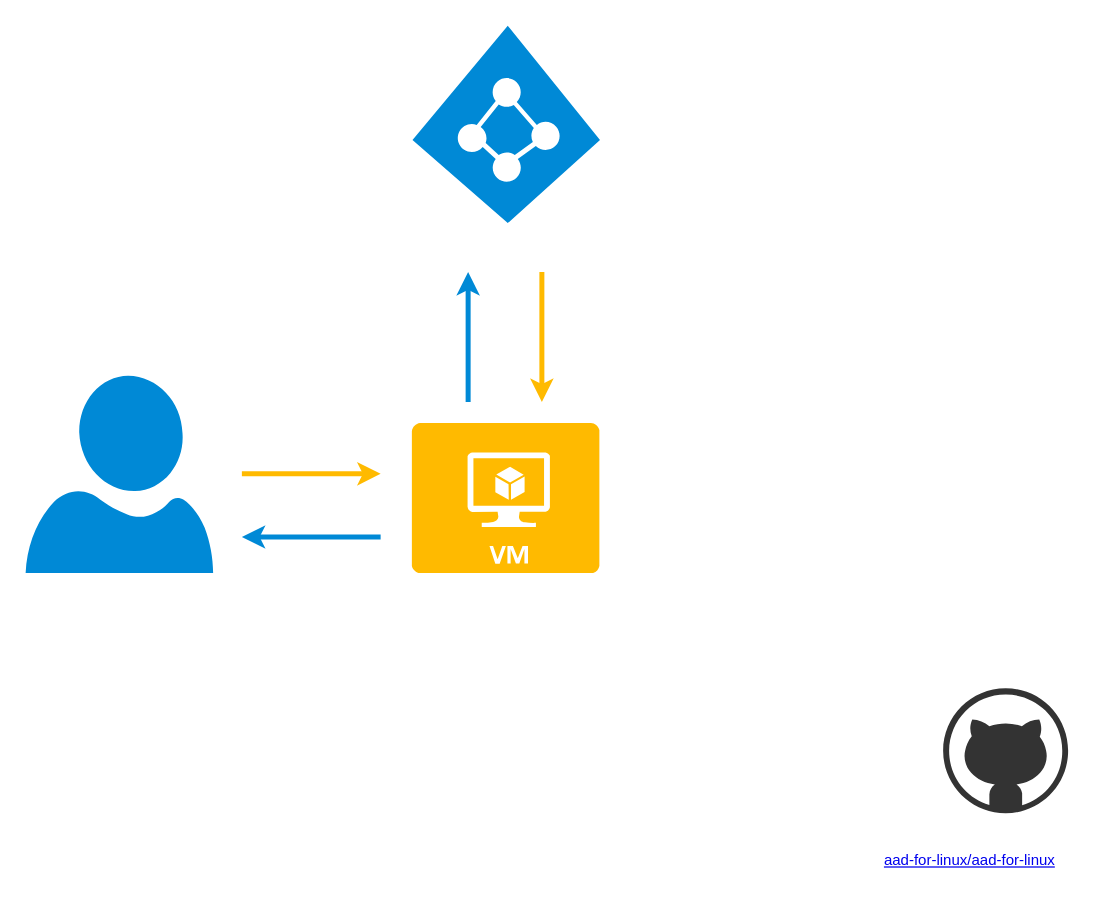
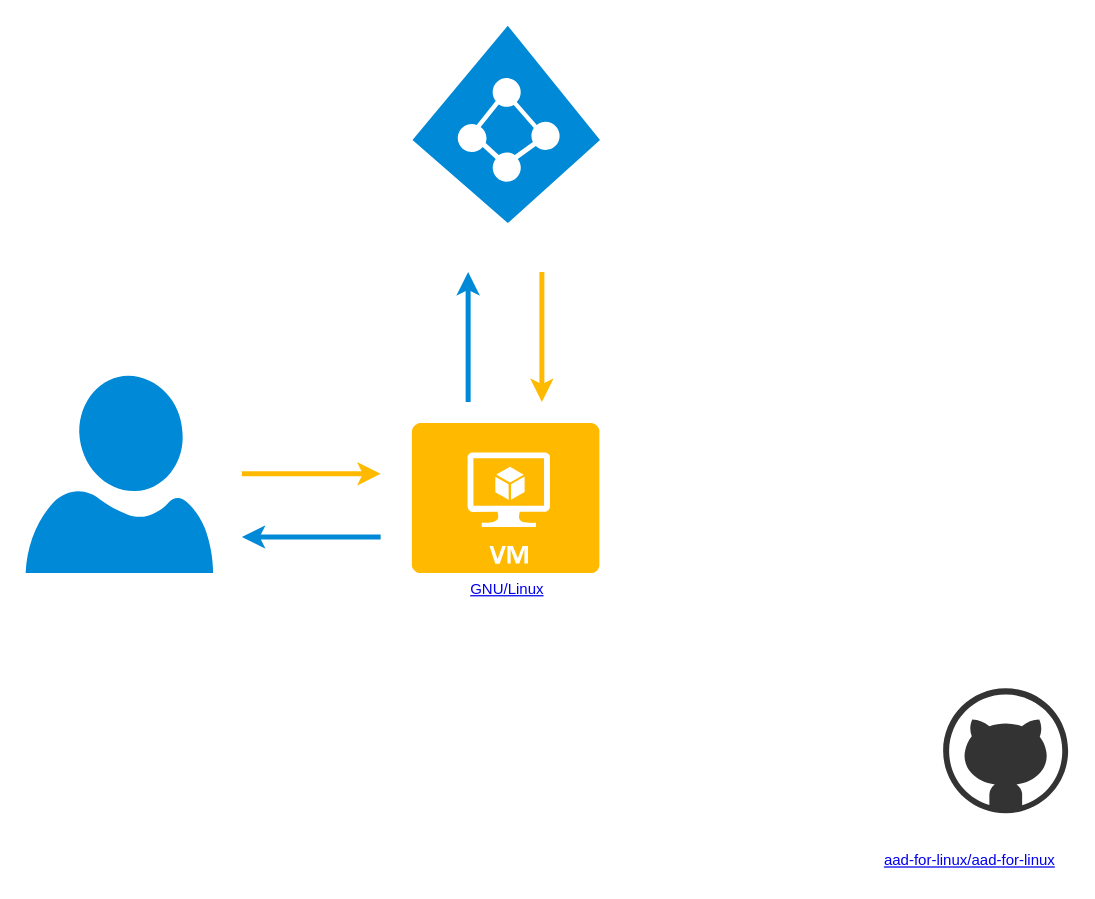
+ <mxCell id="4" value="&lt;a href=&quot;https://www.linux.com/what-is-linux&quot;&gt;GNU/Linux&lt;/a&gt;" style="text;html=1;resizable=0;autosize=1;align=center;verticalAlign=middle;points=[];fillColor=none;strokeColor=none;rounded=0;" parent="1" vertex="1"><mxGeometry x="370" y="462" width="69" height="18" as="geometry" /></mxCell>
